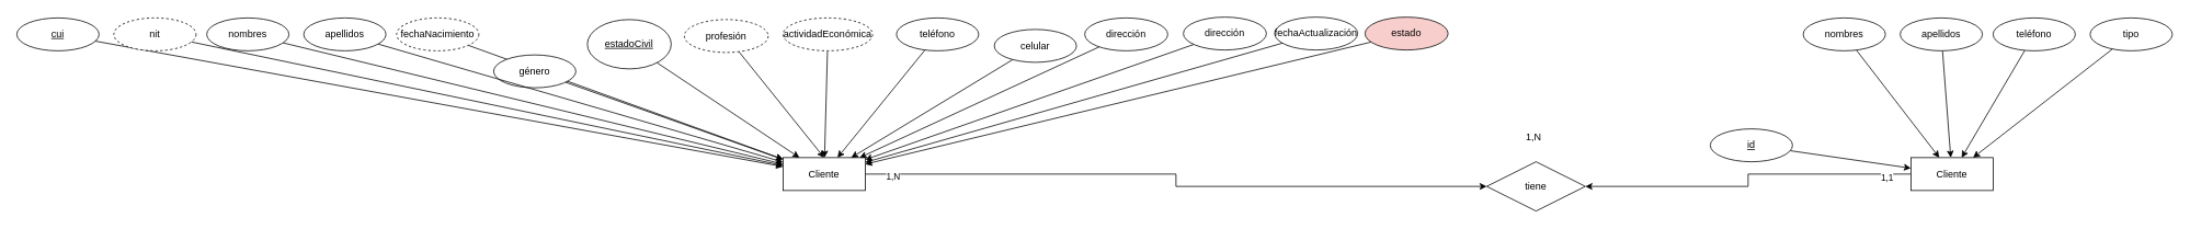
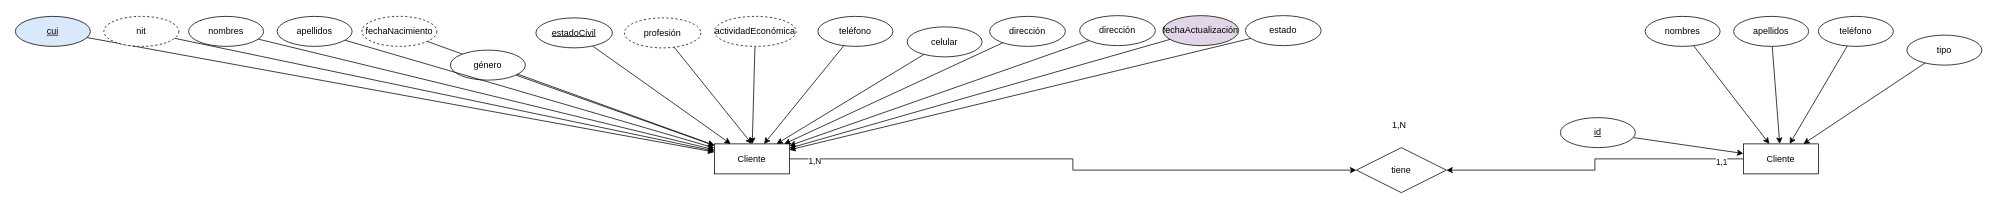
- <mxCell id="45" value="fechaActualización" style="ellipse;whiteSpace=wrap;html=1;align=center;" vertex="1" parent="1"><mxGeometry x="1550" y="20" width="101" height="40" as="geometry" /></mxCell>
+ <mxCell id="45" value="fechaActualización" style="ellipse;whiteSpace=wrap;html=1;align=center;fillColor=#e1d5e7;" vertex="1" parent="1"><mxGeometry x="1550" y="20" width="101" height="40" as="geometry" /></mxCell>
- <mxCell id="47" value="estado" style="ellipse;whiteSpace=wrap;html=1;align=center;fillColor=#f8cecc;" vertex="1" parent="1"><mxGeometry x="1660" y="20" width="101" height="40" as="geometry" /></mxCell>
+ <mxCell id="47" value="estado" style="ellipse;whiteSpace=wrap;html=1;align=center;" vertex="1" parent="1"><mxGeometry x="1660" y="20" width="101" height="40" as="geometry" /></mxCell>
- <mxCell id="35" value="cui" style="ellipse;whiteSpace=wrap;html=1;align=center;fontStyle=4" vertex="1" parent="1"><mxGeometry x="20" y="21" width="100" height="40" as="geometry" /></mxCell>
+ <mxCell id="35" value="cui" style="ellipse;whiteSpace=wrap;html=1;align=center;fontStyle=4;fillColor=#dae8fc;" vertex="1" parent="1"><mxGeometry x="20" y="21" width="100" height="40" as="geometry" /></mxCell>
- <mxCell id="8" value="tipo" style="ellipse;whiteSpace=wrap;html=1;align=center;" vertex="1" parent="1"><mxGeometry x="2542" y="21" width="100" height="40" as="geometry" /></mxCell>
+ <mxCell id="8" value="tipo" style="ellipse;whiteSpace=wrap;html=1;align=center;" vertex="1" parent="1"><mxGeometry x="2542" y="46" width="100" height="40" as="geometry" /></mxCell>
- <mxCell id="23" value="estadoCivil" style="ellipse;whiteSpace=wrap;html=1;align=center;fontStyle=4" vertex="1" parent="1"><mxGeometry x="714" y="23" width="102" height="60" as="geometry" /></mxCell>
+ <mxCell id="23" value="estadoCivil" style="ellipse;whiteSpace=wrap;html=1;align=center;fontStyle=4" vertex="1" parent="1"><mxGeometry x="714" y="23" width="102" height="40" as="geometry" /></mxCell>
